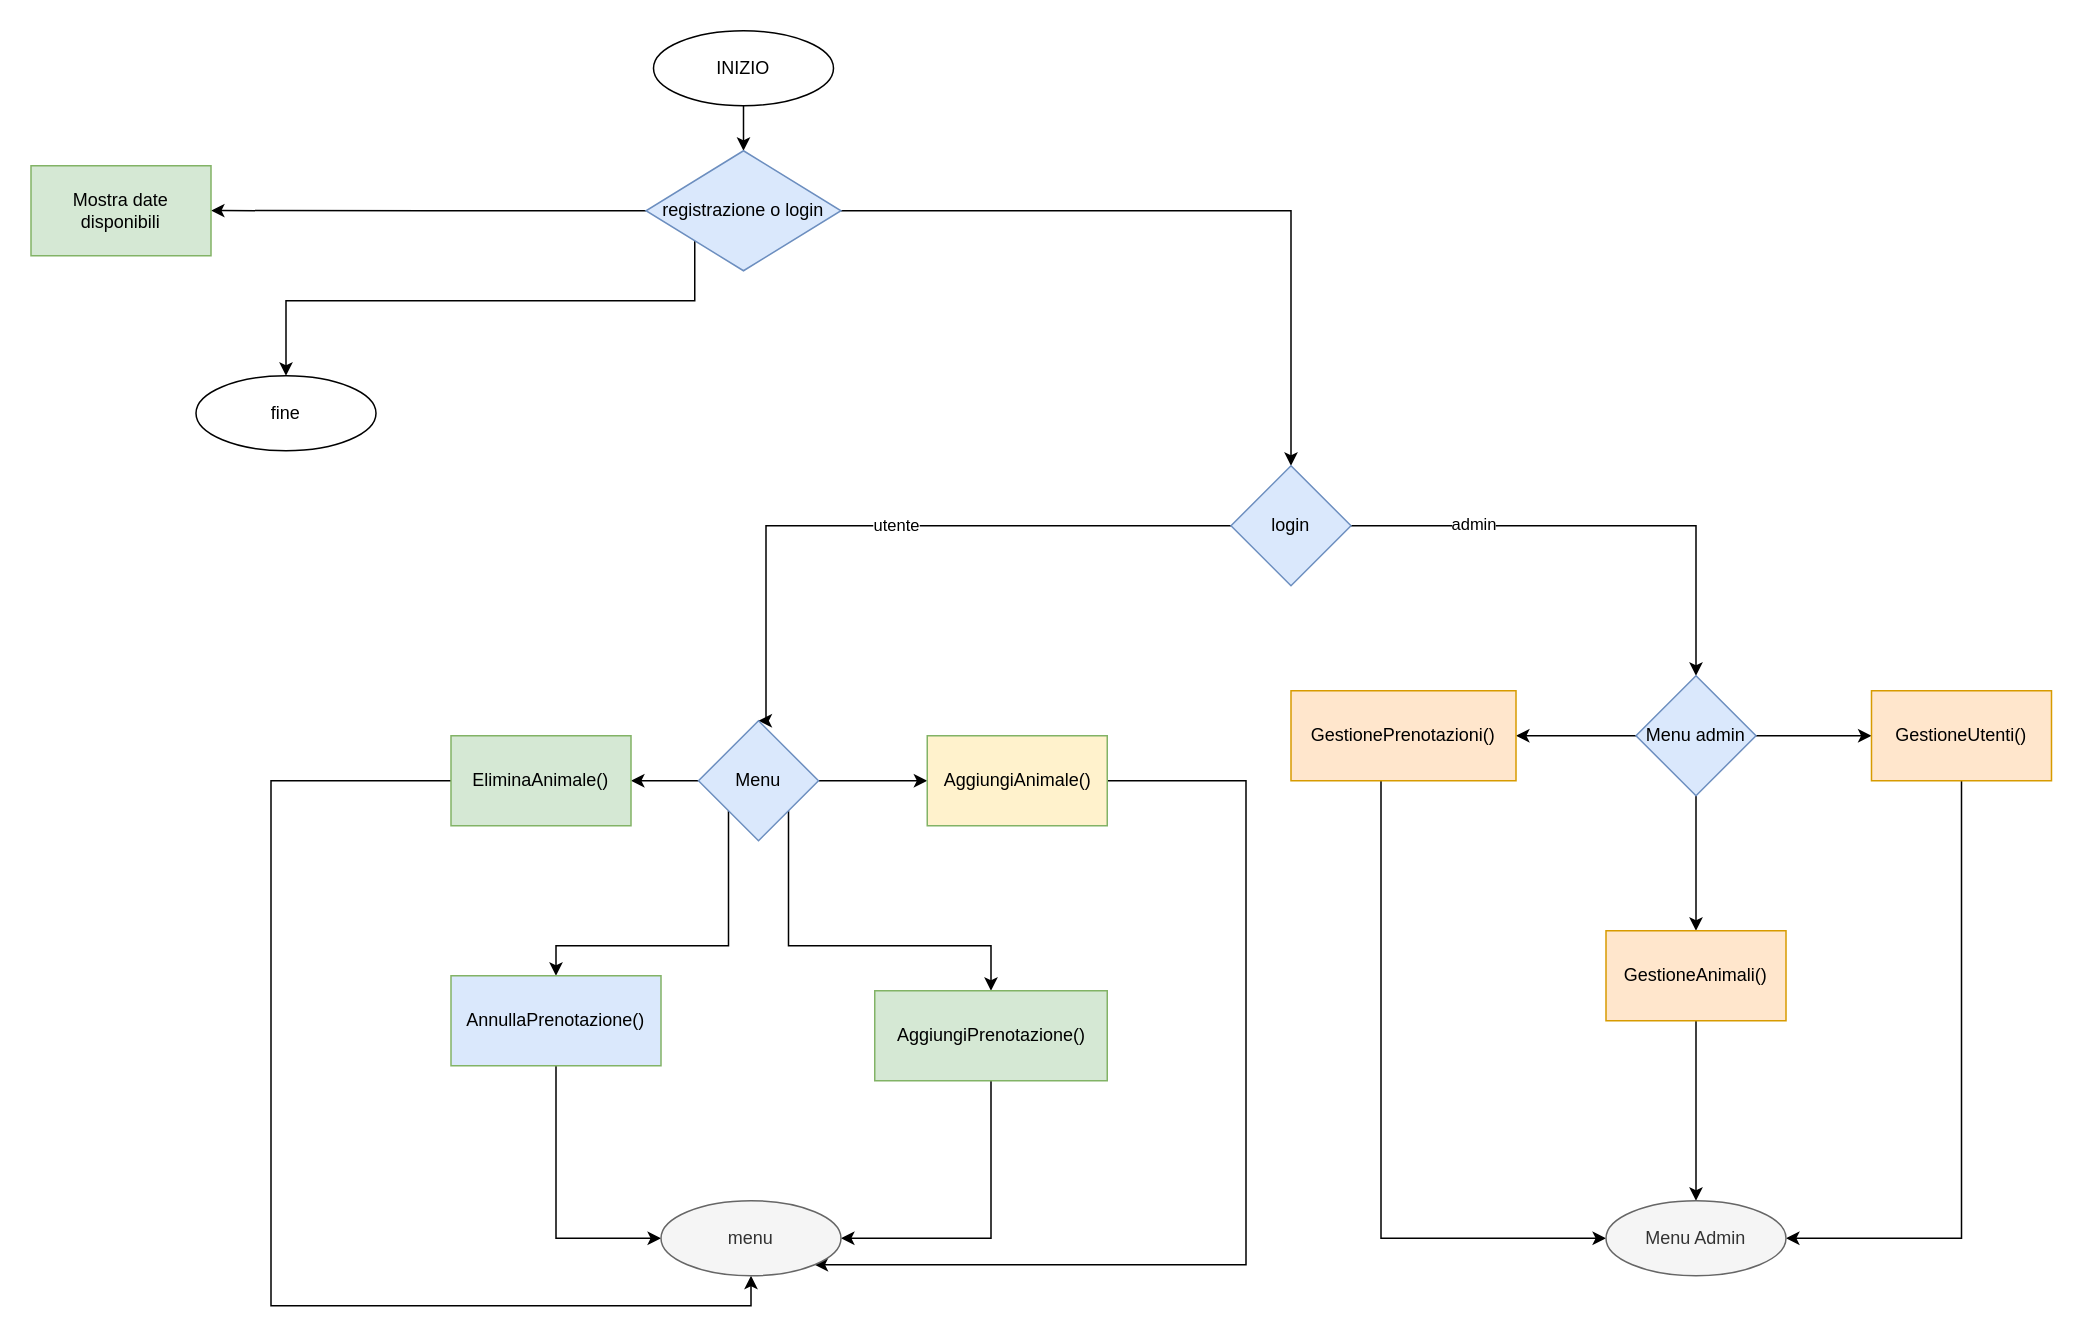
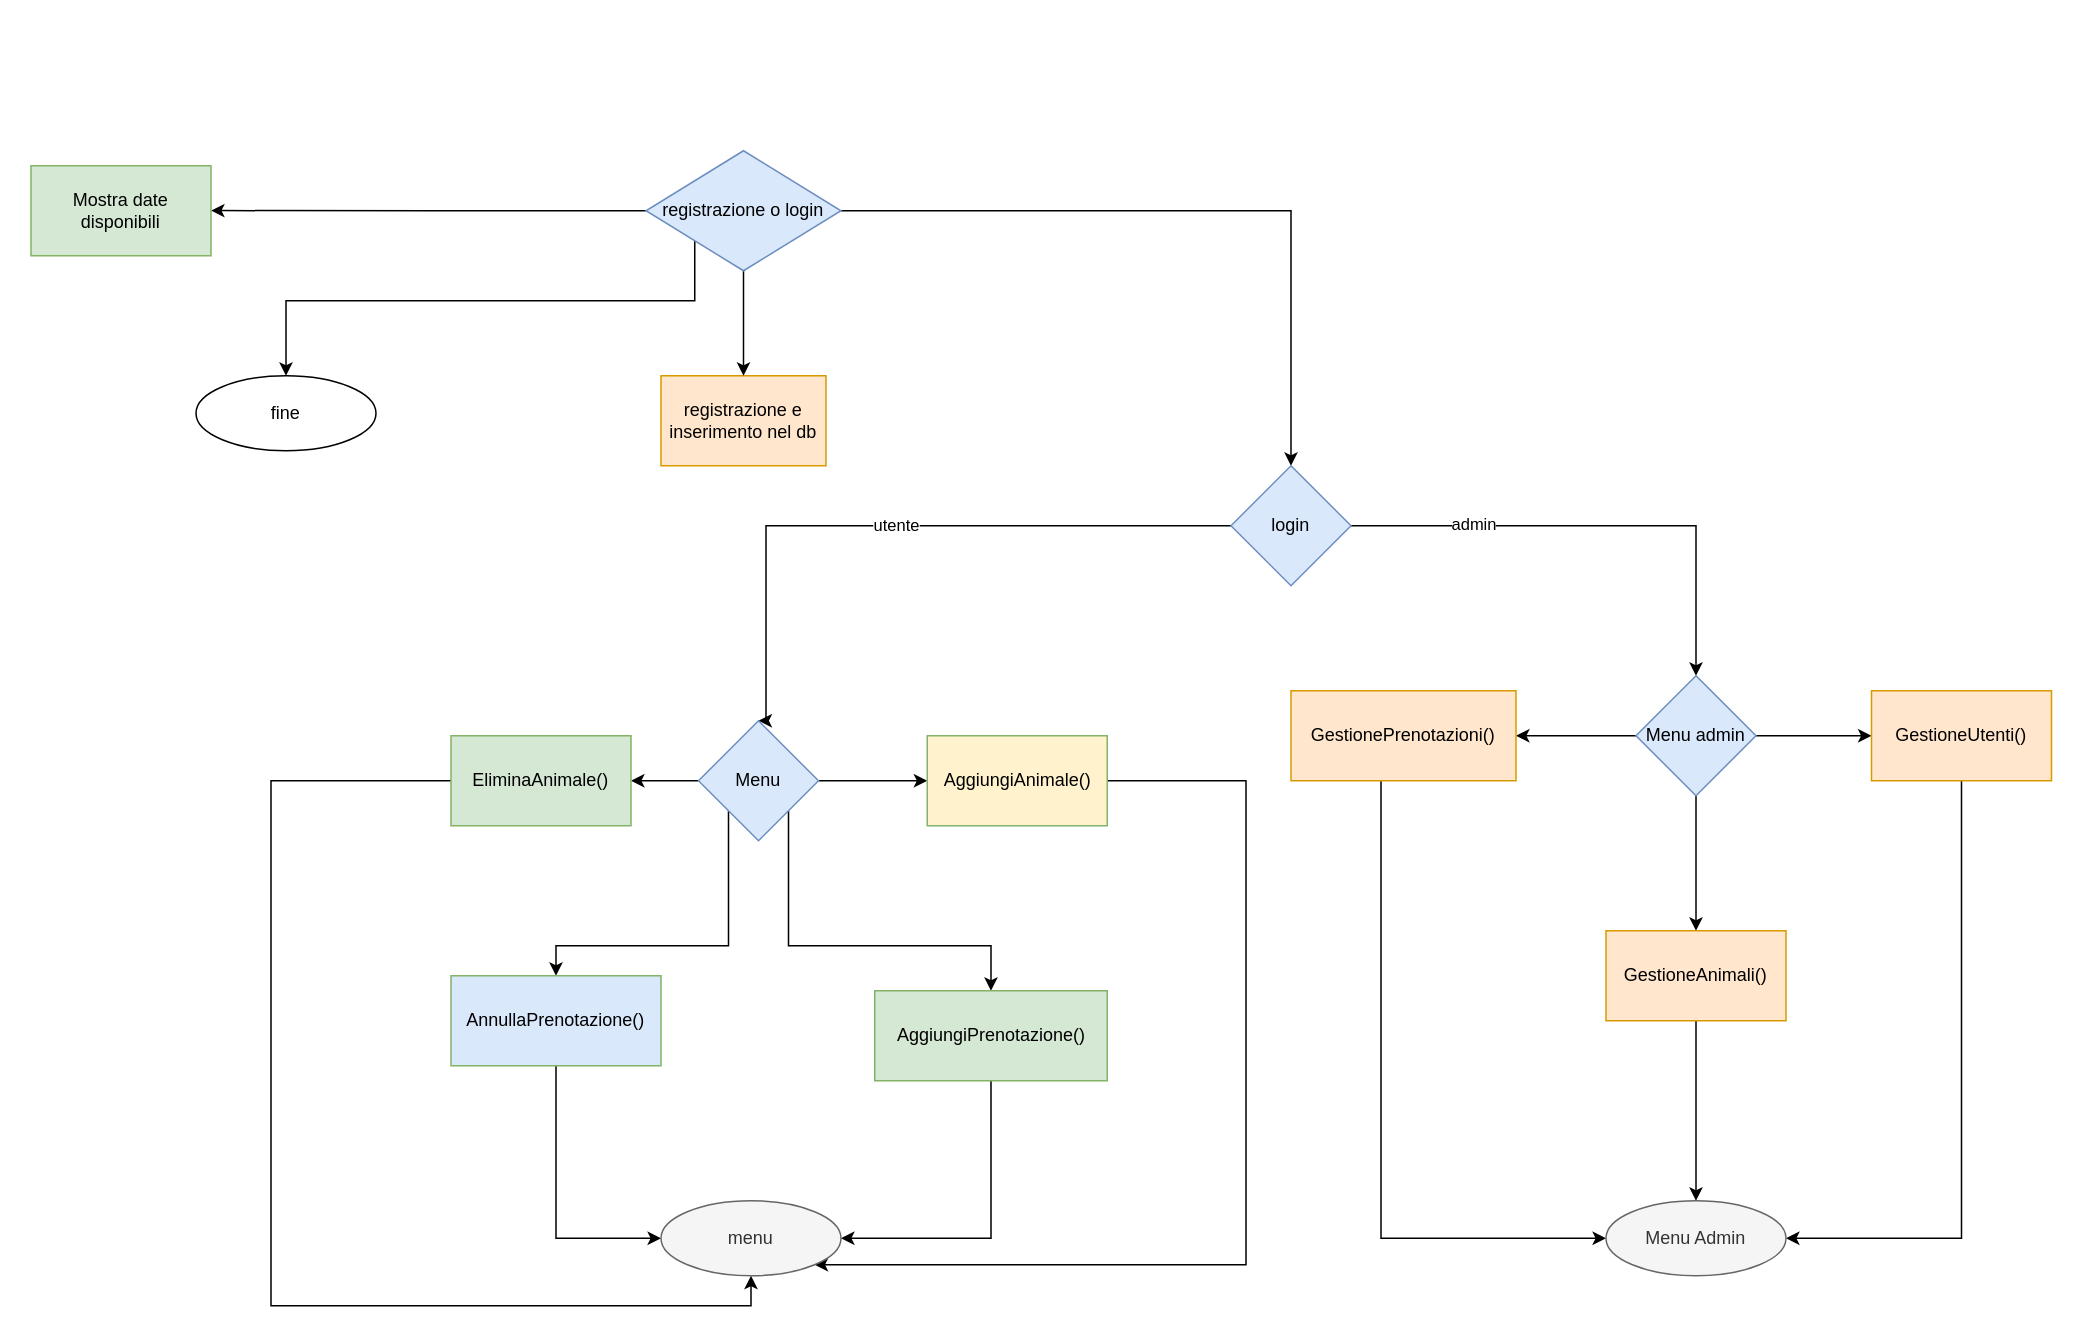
- <mxCell id="3" value="INIZIO" style="ellipse;whiteSpace=wrap;html=1;" parent="1" vertex="1"><mxGeometry x="435" y="20" width="120" height="50" as="geometry" /></mxCell>
- <mxCell id="2" style="edgeStyle=orthogonalEdgeStyle;rounded=0;orthogonalLoop=1;jettySize=auto;html=1;exitX=0.5;exitY=1;exitDx=0;exitDy=0;entryX=0.5;entryY=0;entryDx=0;entryDy=0;" parent="1" source="3" target="9" edge="1"><mxGeometry relative="1" as="geometry" /></mxCell>
+ <mxCell id="6" style="edgeStyle=orthogonalEdgeStyle;rounded=0;orthogonalLoop=1;jettySize=auto;html=1;exitX=0.5;exitY=1;exitDx=0;exitDy=0;entryX=0.5;entryY=0;entryDx=0;entryDy=0;" parent="1" source="9" target="4" edge="1"><mxGeometry relative="1" as="geometry" /></mxCell>
+ <mxCell id="4" value="registrazione e inserimento nel db" style="rounded=0;whiteSpace=wrap;html=1;fillColor=#ffe6cc;strokeColor=#d79b00;" parent="1" vertex="1"><mxGeometry x="440" y="250" width="110" height="60" as="geometry" /></mxCell>
